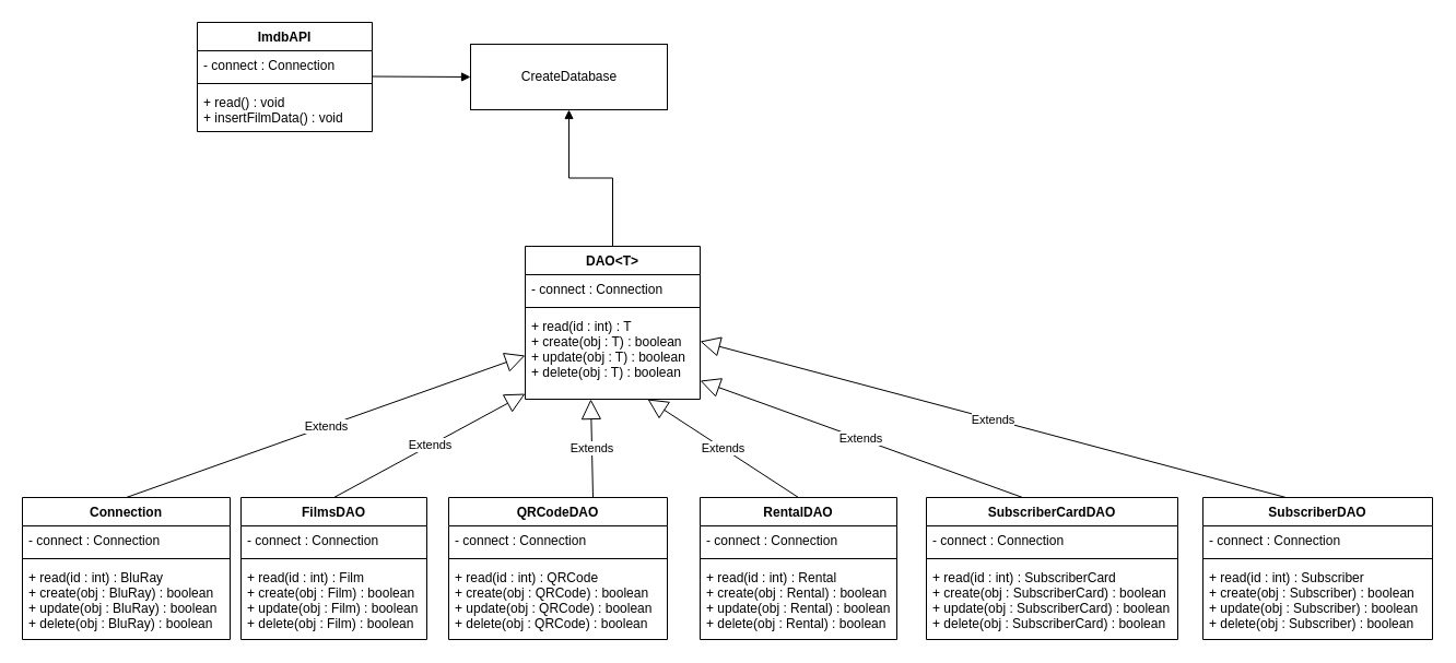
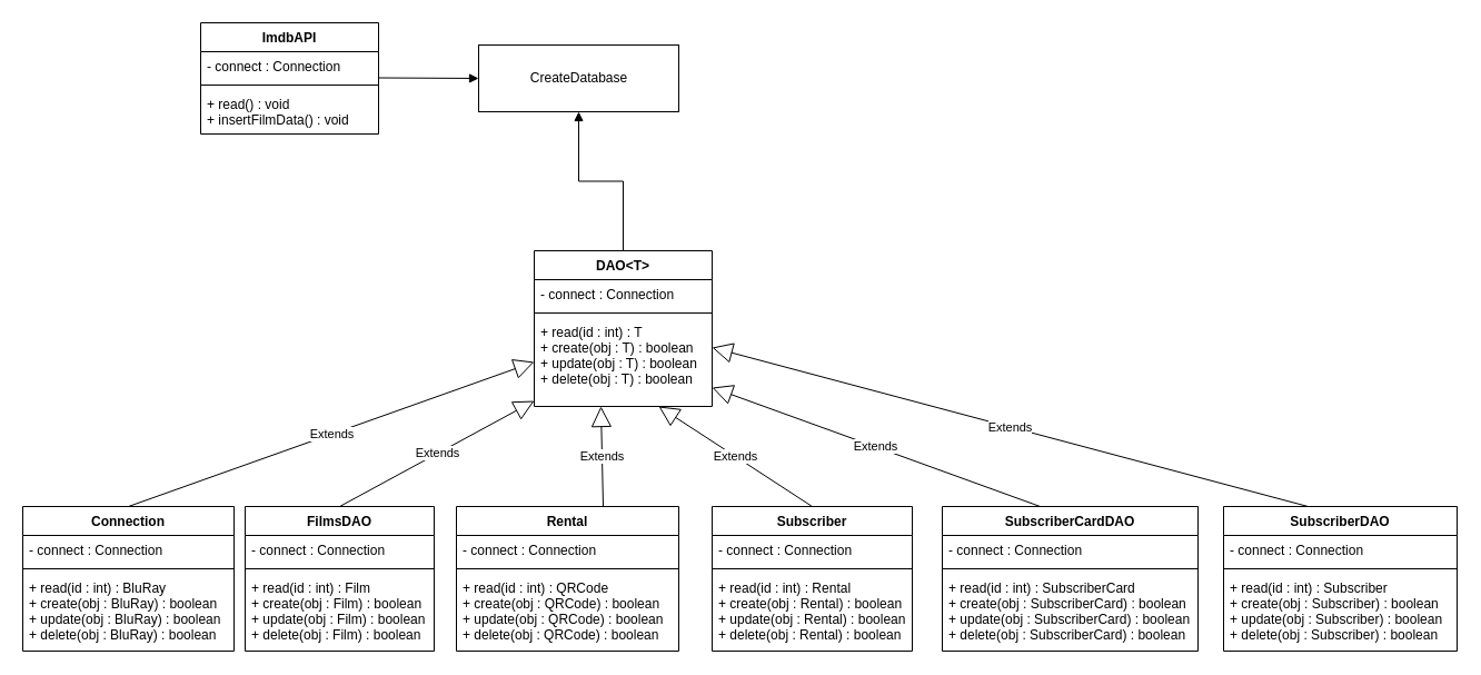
- <mxCell id="14" value="QRCodeDAO" style="swimlane;fontStyle=1;align=center;verticalAlign=top;childLayout=stackLayout;horizontal=1;startSize=26;horizontalStack=0;resizeParent=1;resizeParentMax=0;resizeLast=0;collapsible=1;marginBottom=0;" vertex="1" parent="1"><mxGeometry x="410" y="455" width="200" height="130" as="geometry" /></mxCell>
+ <mxCell id="14" value="Rental" style="swimlane;fontStyle=1;align=center;verticalAlign=top;childLayout=stackLayout;horizontal=1;startSize=26;horizontalStack=0;resizeParent=1;resizeParentMax=0;resizeLast=0;collapsible=1;marginBottom=0;" vertex="1" parent="1"><mxGeometry x="410" y="455" width="200" height="130" as="geometry" /></mxCell>
- <mxCell id="10" value="RentalDAO" style="swimlane;fontStyle=1;align=center;verticalAlign=top;childLayout=stackLayout;horizontal=1;startSize=26;horizontalStack=0;resizeParent=1;resizeParentMax=0;resizeLast=0;collapsible=1;marginBottom=0;" vertex="1" parent="1"><mxGeometry x="640" y="455" width="180" height="130" as="geometry" /></mxCell>
+ <mxCell id="10" value="Subscriber" style="swimlane;fontStyle=1;align=center;verticalAlign=top;childLayout=stackLayout;horizontal=1;startSize=26;horizontalStack=0;resizeParent=1;resizeParentMax=0;resizeLast=0;collapsible=1;marginBottom=0;" vertex="1" parent="1"><mxGeometry x="640" y="455" width="180" height="130" as="geometry" /></mxCell>
